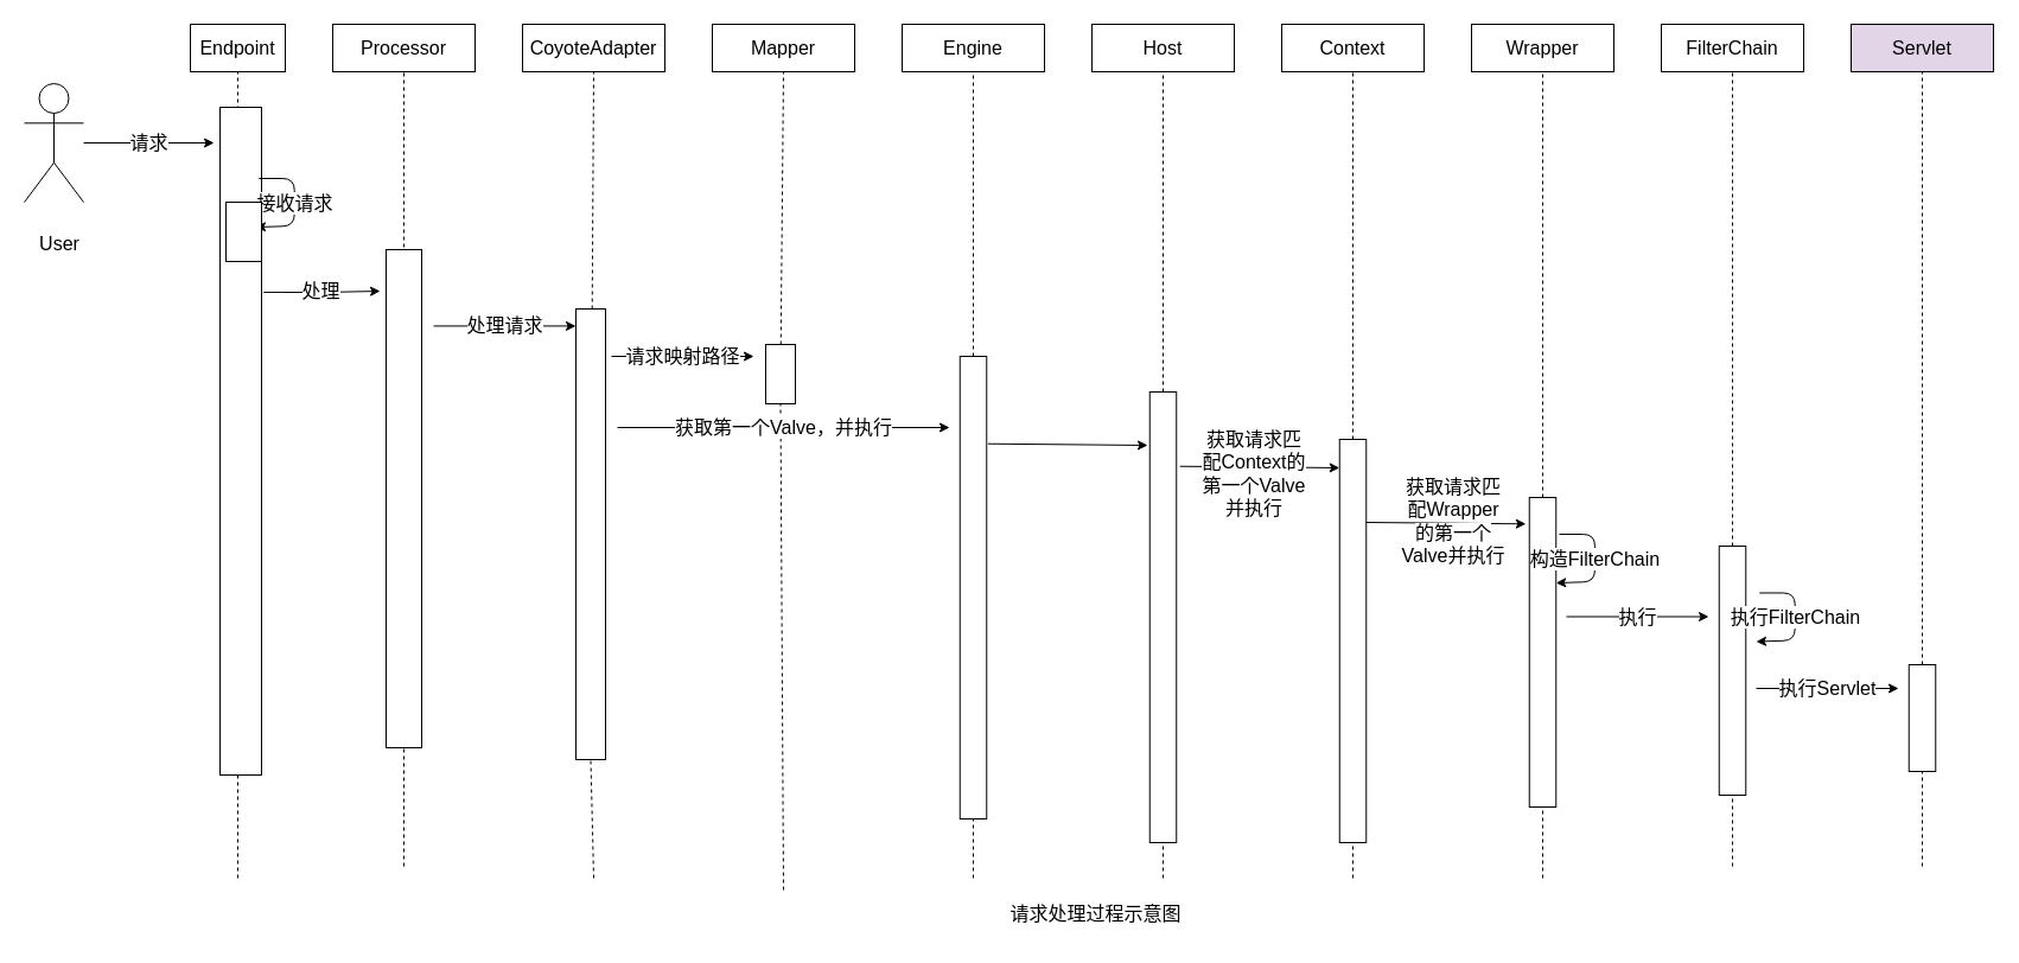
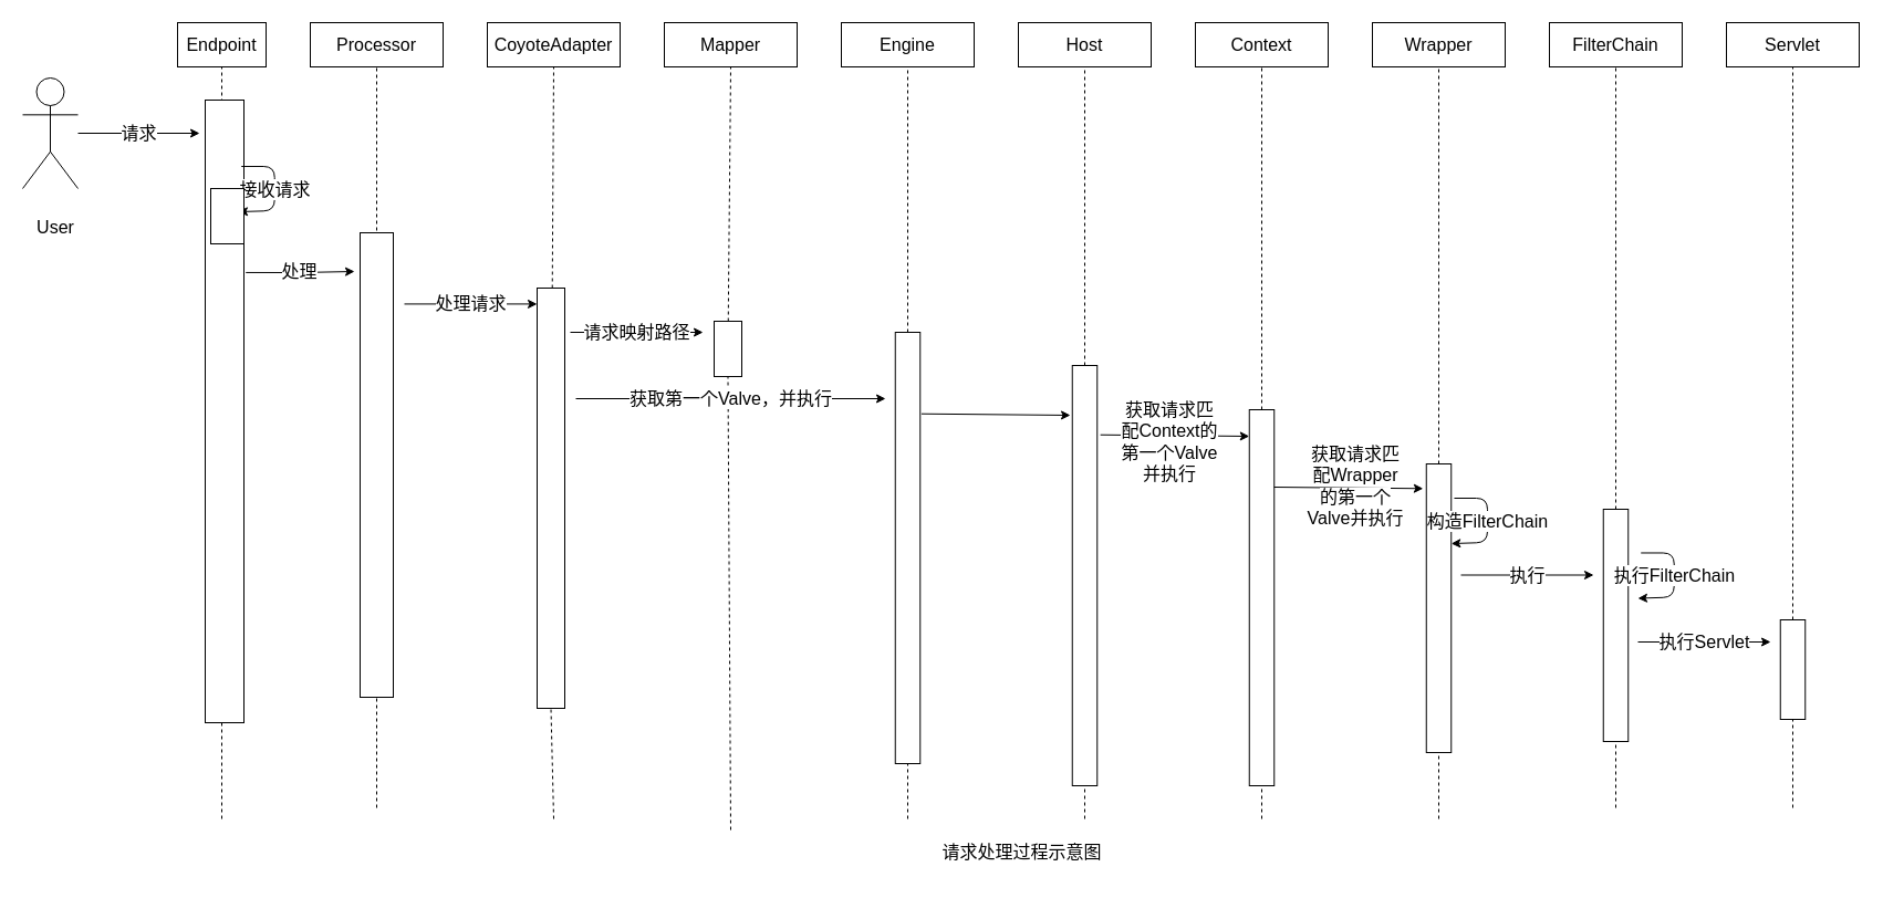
- <mxCell id="47" value="Servlet" style="rounded=0;whiteSpace=wrap;html=1;fontSize=16;fillColor=#e1d5e7;" vertex="1" parent="1"><mxGeometry x="1560" y="20" width="120" height="40" as="geometry" /></mxCell>
+ <mxCell id="47" value="Servlet" style="rounded=0;whiteSpace=wrap;html=1;fontSize=16;" vertex="1" parent="1"><mxGeometry x="1560" y="20" width="120" height="40" as="geometry" /></mxCell>
